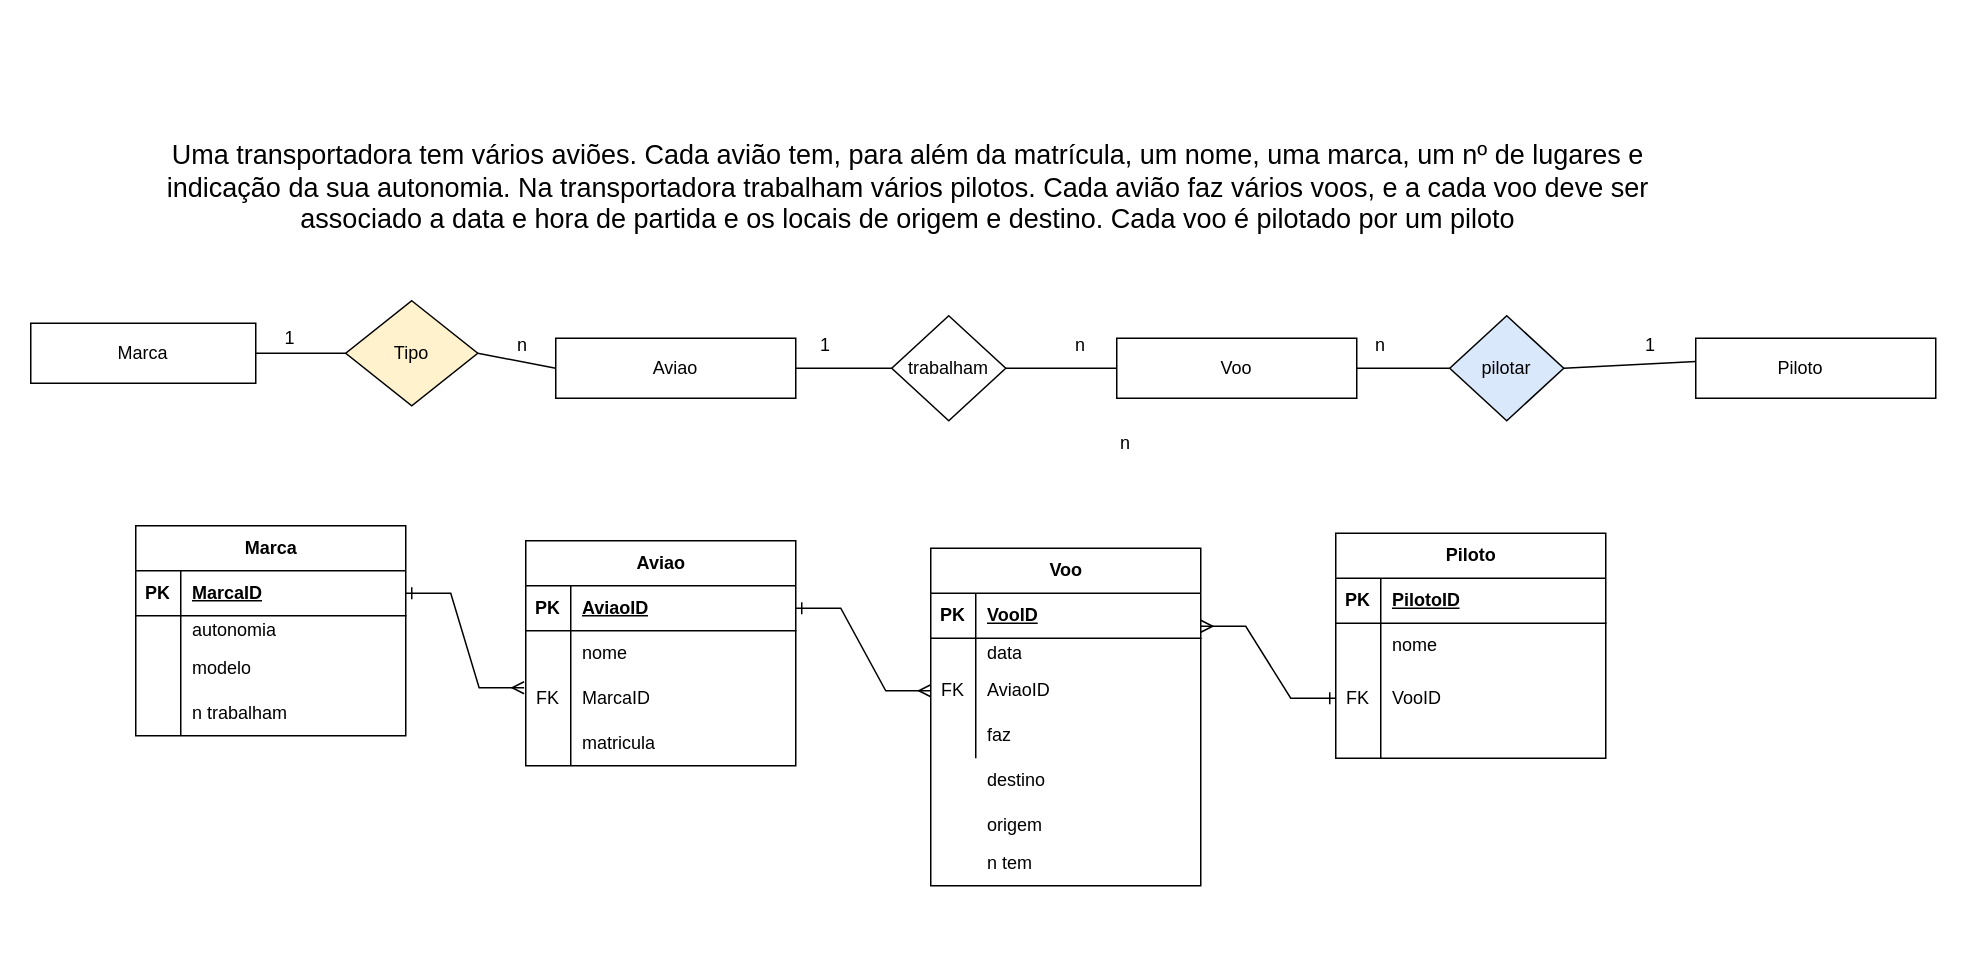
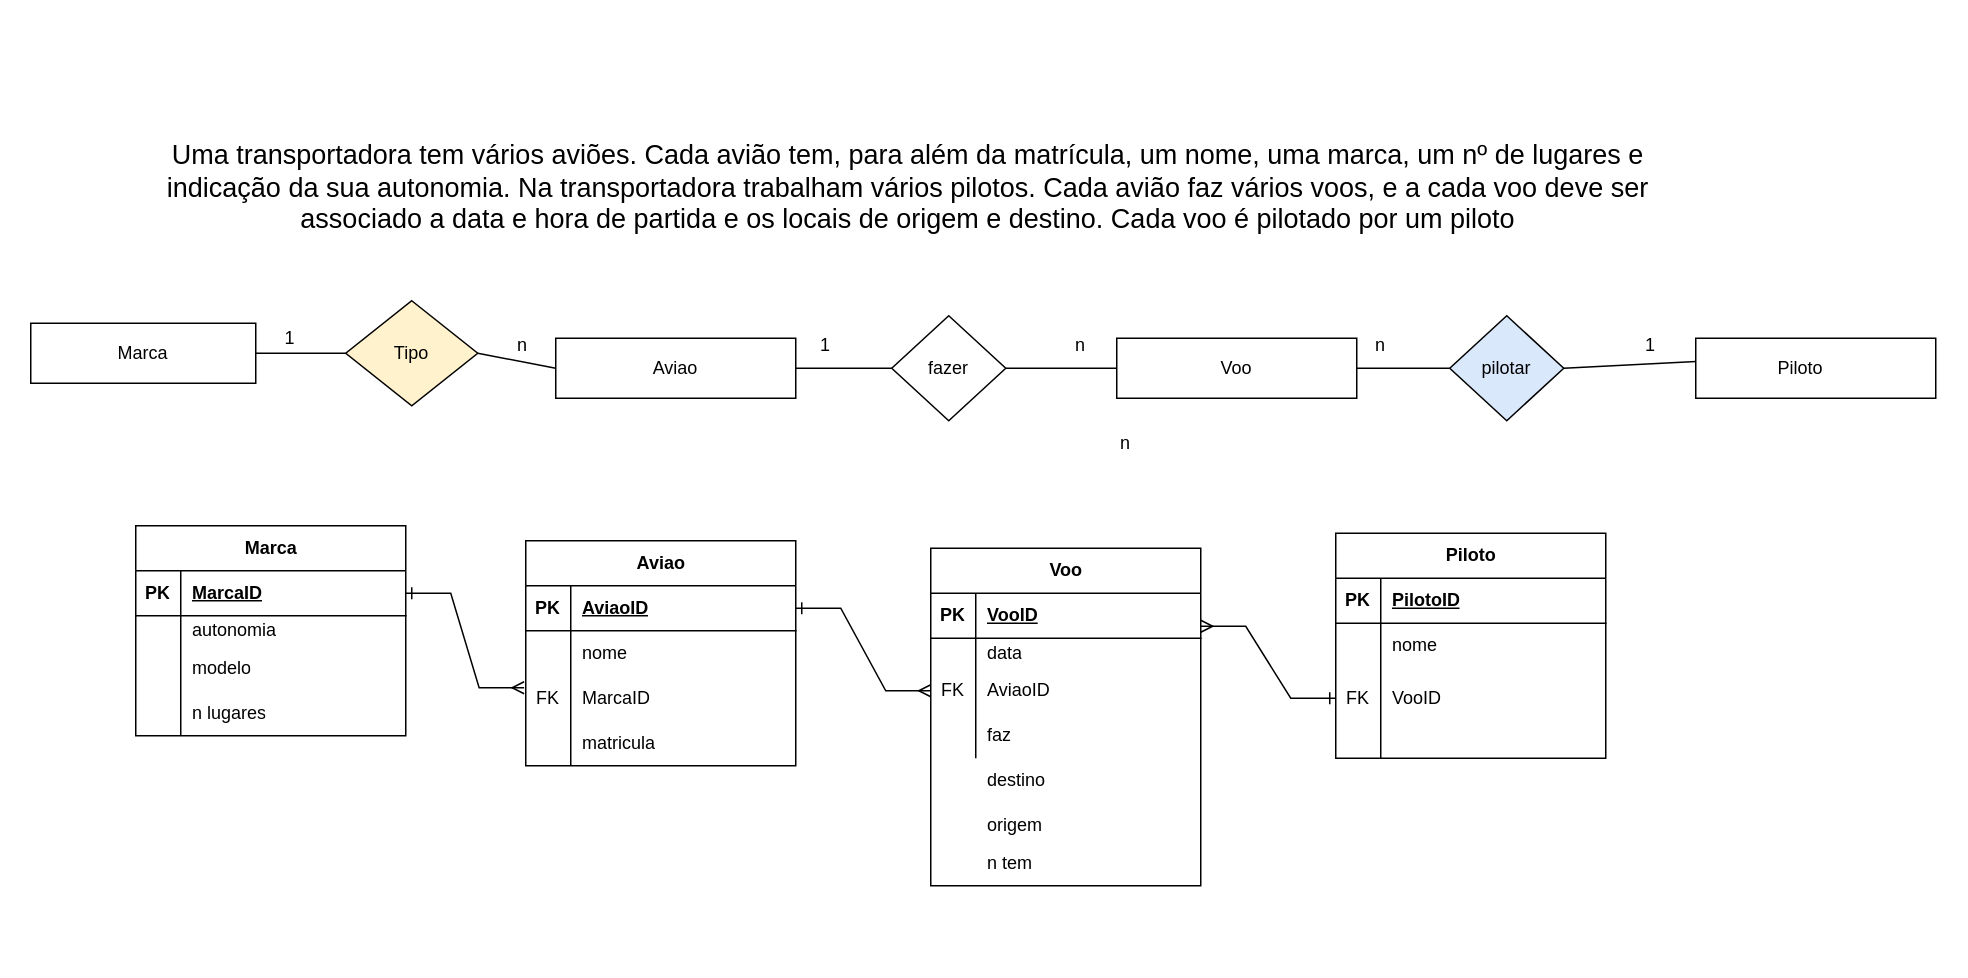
- <mxCell id="20" value="trabalham" style="rhombus;whiteSpace=wrap;html=1;" vertex="1" parent="1"><mxGeometry x="594" y="210" width="76" height="70" as="geometry" /></mxCell>
+ <mxCell id="20" value="fazer" style="rhombus;whiteSpace=wrap;html=1;" vertex="1" parent="1"><mxGeometry x="594" y="210" width="76" height="70" as="geometry" /></mxCell>
- <mxCell id="68" value="n trabalham" style="shape=partialRectangle;connectable=0;fillColor=none;top=0;left=0;bottom=0;right=0;align=left;spacingLeft=6;overflow=hidden;whiteSpace=wrap;html=1;" vertex="1" parent="66"><mxGeometry x="30" width="150" height="30" as="geometry"><mxRectangle width="150" height="30" as="alternateBounds" /></mxGeometry></mxCell>
+ <mxCell id="68" value="n lugares" style="shape=partialRectangle;connectable=0;fillColor=none;top=0;left=0;bottom=0;right=0;align=left;spacingLeft=6;overflow=hidden;whiteSpace=wrap;html=1;" vertex="1" parent="66"><mxGeometry x="30" width="150" height="30" as="geometry"><mxRectangle width="150" height="30" as="alternateBounds" /></mxGeometry></mxCell>
